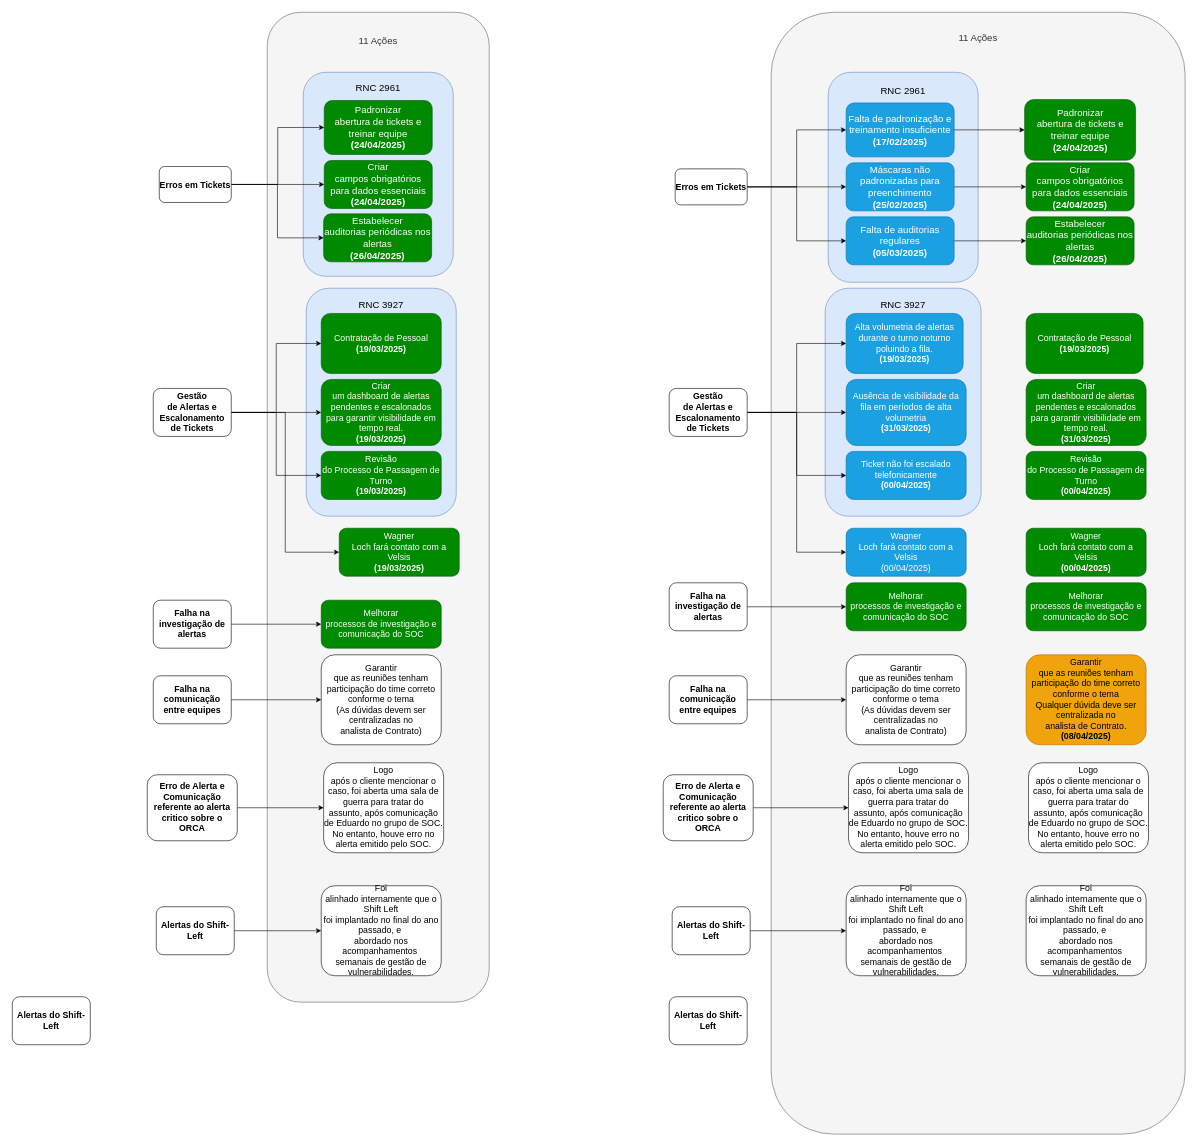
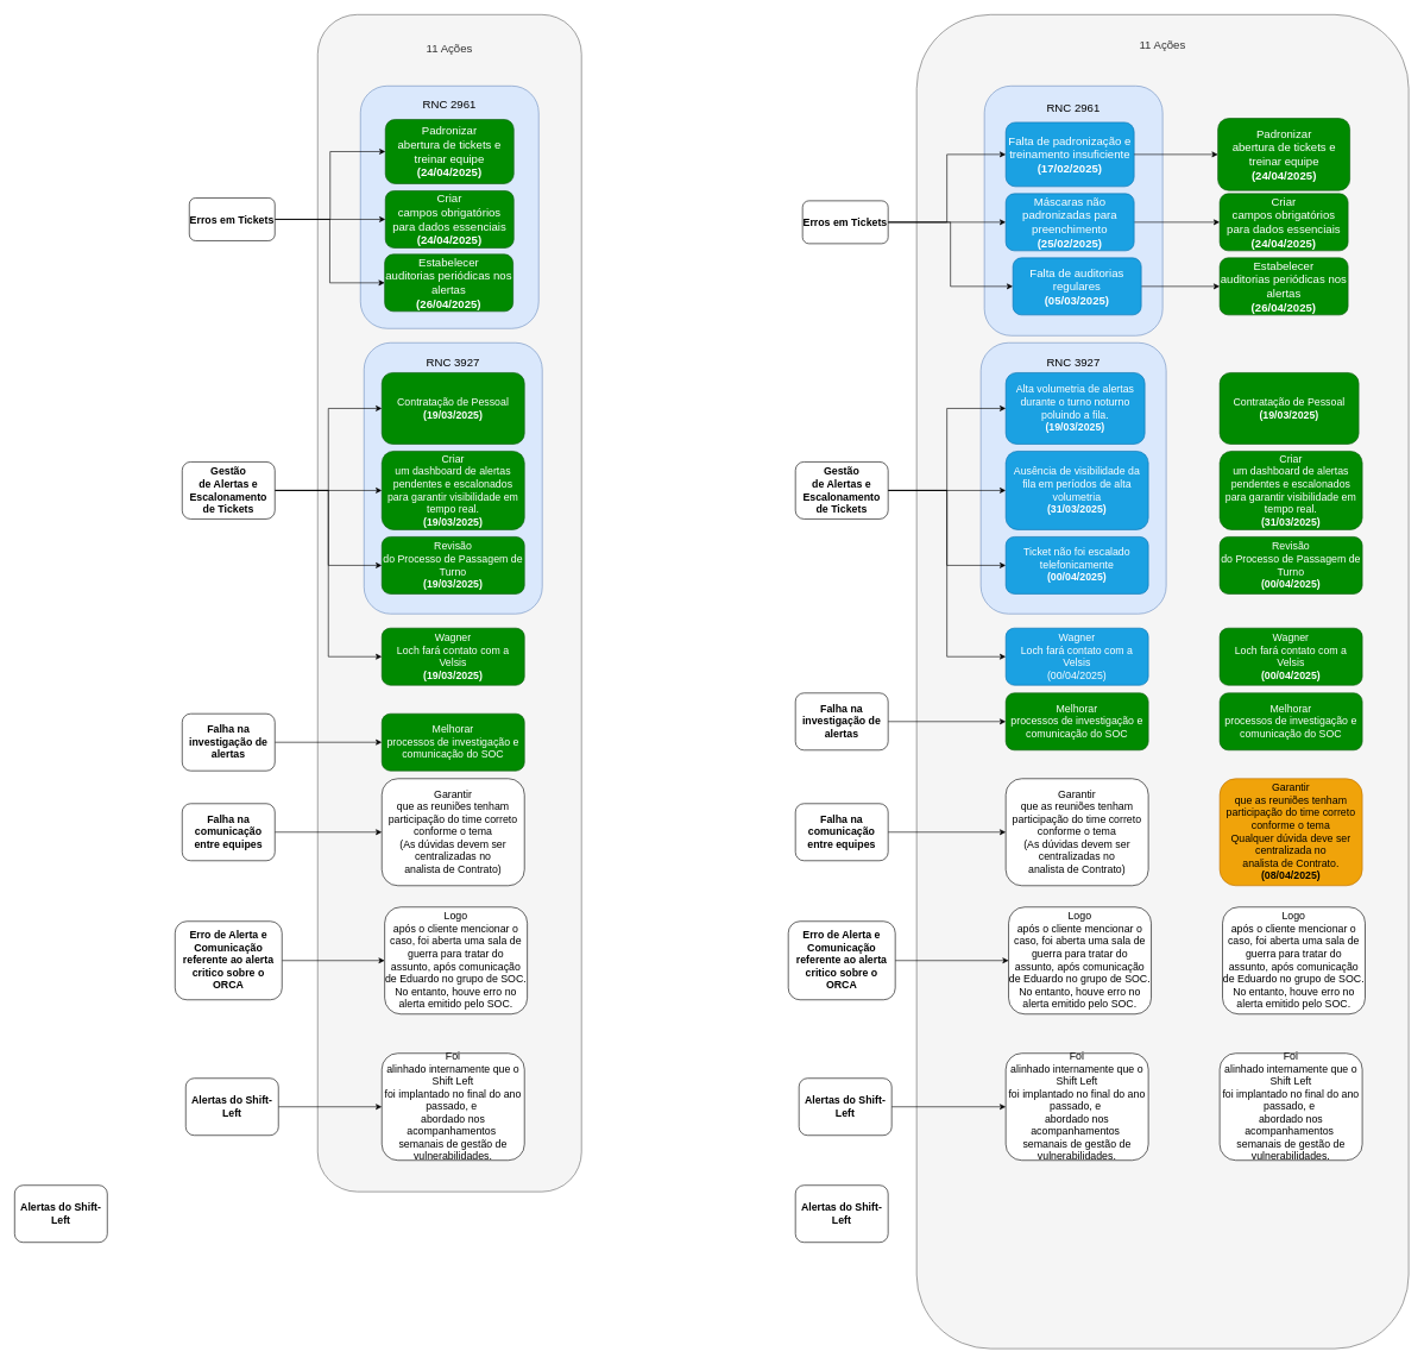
- <mxCell id="43" value="&lt;p style=&quot;margin-top: 0pt; margin-bottom: 0pt; margin-left: 0in; direction: ltr; unicode-bidi: embed; vertical-align: middle; word-break: normal;&quot;&gt;&lt;font&gt;Falta de auditorias regulares&lt;/font&gt;&lt;/p&gt;&lt;p style=&quot;margin-top: 0pt; margin-bottom: 0pt; margin-left: 0in; direction: ltr; unicode-bidi: embed; vertical-align: middle; word-break: normal;&quot;&gt;&lt;span style=&quot;&quot;&gt;&lt;b&gt;(05/03/2025)&lt;/b&gt;&lt;/span&gt;&lt;span style=&quot;&quot;&gt;&lt;/span&gt;&lt;/p&gt;" style="rounded=1;whiteSpace=wrap;html=1;fillColor=#1ba1e2;strokeColor=#006EAF;fontSize=16;fontColor=#ffffff;fontFamily=Helvetica;" vertex="1" parent="1"><mxGeometry x="1410" y="361" width="180" height="80" as="geometry" /></mxCell>
+ <mxCell id="43" value="&lt;p style=&quot;margin-top: 0pt; margin-bottom: 0pt; margin-left: 0in; direction: ltr; unicode-bidi: embed; vertical-align: middle; word-break: normal;&quot;&gt;&lt;font&gt;Falta de auditorias regulares&lt;/font&gt;&lt;/p&gt;&lt;p style=&quot;margin-top: 0pt; margin-bottom: 0pt; margin-left: 0in; direction: ltr; unicode-bidi: embed; vertical-align: middle; word-break: normal;&quot;&gt;&lt;span style=&quot;&quot;&gt;&lt;b&gt;(05/03/2025)&lt;/b&gt;&lt;/span&gt;&lt;span style=&quot;&quot;&gt;&lt;/span&gt;&lt;/p&gt;" style="rounded=1;whiteSpace=wrap;html=1;fillColor=#1ba1e2;strokeColor=#006EAF;fontSize=16;fontColor=#ffffff;fontFamily=Helvetica;" vertex="1" parent="1"><mxGeometry x="1420" y="361" width="180" height="80" as="geometry" /></mxCell>
- <mxCell id="17" value="&lt;p style=&quot;margin-top: 0pt; margin-bottom: 0pt; margin-left: 0in; direction: ltr; unicode-bidi: embed; vertical-align: middle; word-break: normal;&quot;&gt;&lt;span style=&quot;font-size: 11pt;&quot;&gt;Wagner&lt;br&gt;Loch fará contato com a &lt;/span&gt;&lt;span style=&quot;font-size: 11pt;&quot;&gt;Velsis&lt;br&gt;&lt;b&gt;(19/03/2025)&lt;/b&gt;&lt;/span&gt;&lt;/p&gt;" style="rounded=1;whiteSpace=wrap;html=1;fillColor=#008a00;fontColor=#ffffff;strokeColor=#005700;fontFamily=Helvetica;" vertex="1" parent="1"><mxGeometry x="565" y="880" width="200" height="80" as="geometry" /></mxCell>
+ <mxCell id="17" value="&lt;p style=&quot;margin-top: 0pt; margin-bottom: 0pt; margin-left: 0in; direction: ltr; unicode-bidi: embed; vertical-align: middle; word-break: normal;&quot;&gt;&lt;span style=&quot;font-size: 11pt;&quot;&gt;Wagner&lt;br&gt;Loch fará contato com a &lt;/span&gt;&lt;span style=&quot;font-size: 11pt;&quot;&gt;Velsis&lt;br&gt;&lt;b&gt;(19/03/2025)&lt;/b&gt;&lt;/span&gt;&lt;/p&gt;" style="rounded=1;whiteSpace=wrap;html=1;fillColor=#008a00;fontColor=#ffffff;strokeColor=#005700;fontFamily=Helvetica;" vertex="1" parent="1"><mxGeometry x="535" y="880" width="200" height="80" as="geometry" /></mxCell>
